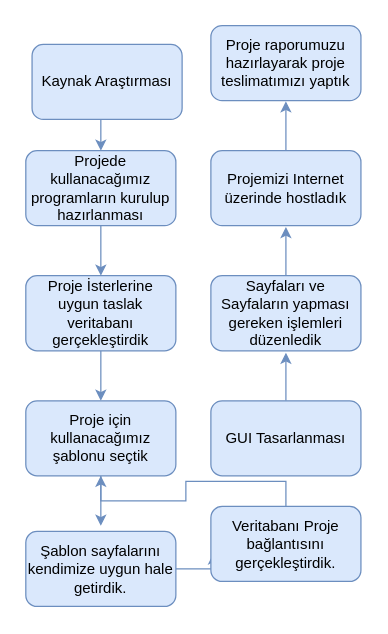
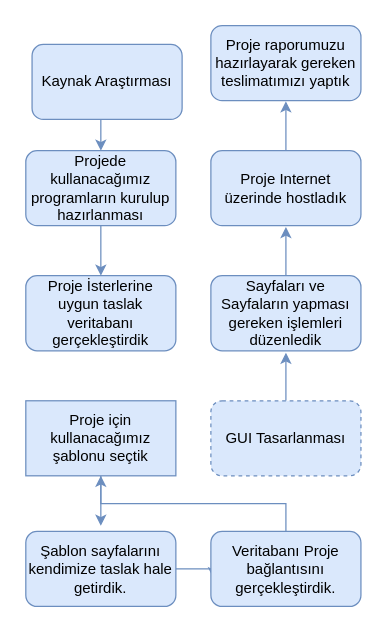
- <mxCell id="18" value="Proje raporumuzu hazırlayarak proje teslimatımızı yaptık" style="rounded=1;whiteSpace=wrap;html=1;fillColor=#dae8fc;strokeColor=#6c8ebf;" vertex="1" parent="1"><mxGeometry x="168" y="20" width="120" height="60" as="geometry" /></mxCell>
+ <mxCell id="18" value="Proje raporumuzu hazırlayarak gereken teslimatımızı yaptık" style="rounded=1;whiteSpace=wrap;html=1;fillColor=#dae8fc;strokeColor=#6c8ebf;" vertex="1" parent="1"><mxGeometry x="168" y="20" width="120" height="60" as="geometry" /></mxCell>
- <mxCell id="17" value="Projemizi Internet üzerinde hostladık" style="rounded=1;whiteSpace=wrap;html=1;fillColor=#dae8fc;strokeColor=#6c8ebf;" vertex="1" parent="1"><mxGeometry x="168" y="120" width="120" height="60" as="geometry" /></mxCell>
+ <mxCell id="17" value="Proje Internet üzerinde hostladık" style="rounded=1;whiteSpace=wrap;html=1;fillColor=#dae8fc;strokeColor=#6c8ebf;" vertex="1" parent="1"><mxGeometry x="168" y="120" width="120" height="60" as="geometry" /></mxCell>
- <mxCell id="6" style="edgeStyle=orthogonalEdgeStyle;rounded=0;orthogonalLoop=1;jettySize=auto;html=1;exitX=0.5;exitY=1;exitDx=0;exitDy=0;entryX=0.5;entryY=0;entryDx=0;entryDy=0;fillColor=#dae8fc;strokeColor=#6c8ebf;" edge="1" parent="1" source="7" target="9"><mxGeometry relative="1" as="geometry" /></mxCell>
- <mxCell id="9" value="Proje için kullanacağımız şablonu seçtik" style="rounded=1;whiteSpace=wrap;html=1;fillColor=#dae8fc;strokeColor=#6c8ebf;" vertex="1" parent="1"><mxGeometry x="20" y="320" width="120" height="60" as="geometry" /></mxCell>
+ <mxCell id="9" value="Proje için kullanacağımız şablonu seçtik" style="whiteSpace=wrap;html=1;fillColor=#dae8fc;strokeColor=#6c8ebf;rounded=0;" vertex="1" parent="1"><mxGeometry x="20" y="320" width="120" height="60" as="geometry" /></mxCell>
- <mxCell id="20" value="GUI Tasarlanması" style="rounded=1;whiteSpace=wrap;html=1;fillColor=#dae8fc;strokeColor=#6c8ebf;" vertex="1" parent="1"><mxGeometry x="168" y="320" width="120" height="60" as="geometry" /></mxCell>
+ <mxCell id="20" value="GUI Tasarlanması" style="rounded=1;whiteSpace=wrap;html=1;fillColor=#dae8fc;strokeColor=#6c8ebf;dashed=1;" vertex="1" parent="1"><mxGeometry x="168" y="320" width="120" height="60" as="geometry" /></mxCell>
- <mxCell id="13" value="Veritabanı Proje bağlantısını gerçekleştirdik." style="rounded=1;whiteSpace=wrap;html=1;fillColor=#dae8fc;strokeColor=#6c8ebf;" vertex="1" parent="1"><mxGeometry x="168" y="404.5" width="120" height="60" as="geometry" /></mxCell>
+ <mxCell id="13" value="Veritabanı Proje bağlantısını gerçekleştirdik." style="rounded=1;whiteSpace=wrap;html=1;fillColor=#dae8fc;strokeColor=#6c8ebf;" vertex="1" parent="1"><mxGeometry x="168" y="424.5" width="120" height="60" as="geometry" /></mxCell>
- <mxCell id="11" value="Şablon sayfalarını kendimize uygun hale getirdik." style="rounded=1;whiteSpace=wrap;html=1;fillColor=#dae8fc;strokeColor=#6c8ebf;" vertex="1" parent="1"><mxGeometry x="20" y="424.5" width="120" height="60" as="geometry" /></mxCell>
+ <mxCell id="11" value="Şablon sayfalarını kendimize taslak hale getirdik." style="rounded=1;whiteSpace=wrap;html=1;fillColor=#dae8fc;strokeColor=#6c8ebf;" vertex="1" parent="1"><mxGeometry x="20" y="424.5" width="120" height="60" as="geometry" /></mxCell>
